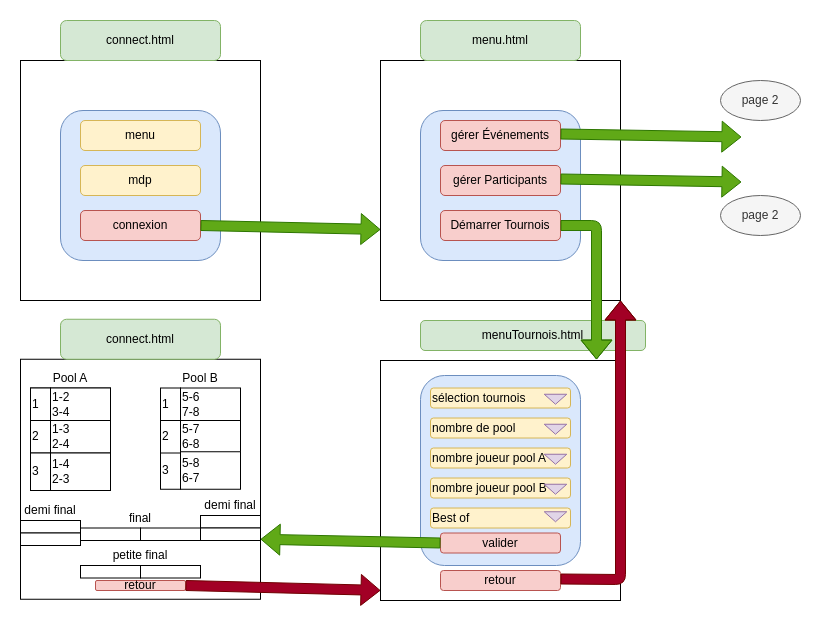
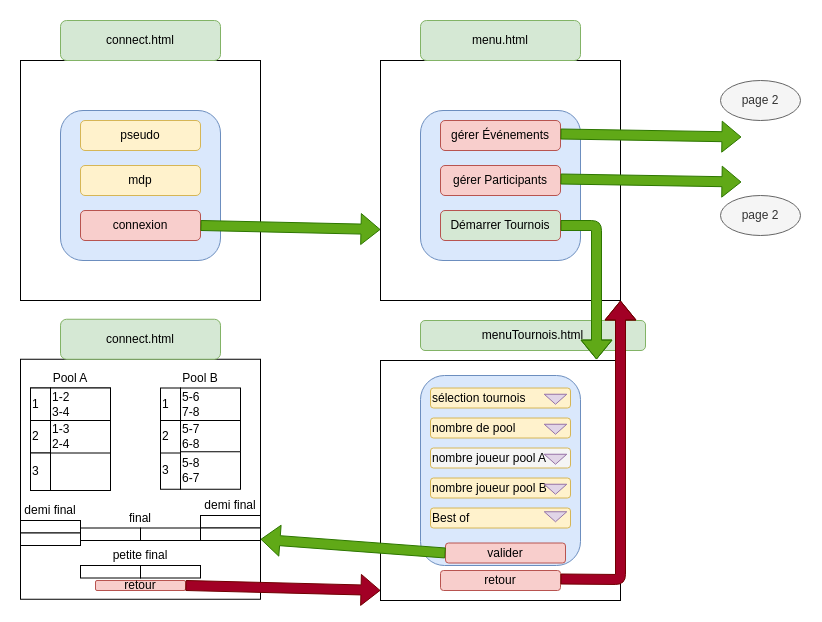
- <mxCell id="5" value="menu" style="rounded=1;whiteSpace=wrap;html=1;fillColor=#fff2cc;strokeColor=#d6b656;" parent="1" vertex="1"><mxGeometry x="80" y="120" width="120" height="30" as="geometry" /></mxCell>
+ <mxCell id="5" value="pseudo" style="rounded=1;whiteSpace=wrap;html=1;fillColor=#fff2cc;strokeColor=#d6b656;" parent="1" vertex="1"><mxGeometry x="80" y="120" width="120" height="30" as="geometry" /></mxCell>
- <mxCell id="13" value="Démarrer Tournois" style="rounded=1;whiteSpace=wrap;html=1;fillColor=#f8cecc;strokeColor=#b85450;" parent="1" vertex="1"><mxGeometry x="440" y="210" width="120" height="30" as="geometry" /></mxCell>
+ <mxCell id="13" value="Démarrer Tournois" style="rounded=1;whiteSpace=wrap;html=1;fillColor=#d5e8d4;strokeColor=#b85450;" parent="1" vertex="1"><mxGeometry x="440" y="210" width="120" height="30" as="geometry" /></mxCell>
- <mxCell id="25" value="nombre joueur pool A" style="rounded=1;whiteSpace=wrap;html=1;fillColor=#fff2cc;strokeColor=#d6b656;align=left;" parent="1" vertex="1"><mxGeometry x="430" y="447.5" width="140" height="20" as="geometry" /></mxCell>
+ <mxCell id="25" value="nombre joueur pool A" style="rounded=1;whiteSpace=wrap;html=1;fillColor=#f5f5f5;strokeColor=#d6b656;align=left;" parent="1" vertex="1"><mxGeometry x="430" y="447.5" width="140" height="20" as="geometry" /></mxCell>
- <mxCell id="49" value="1-4&lt;br&gt;2-3" style="rounded=0;whiteSpace=wrap;html=1;align=left;" parent="1" vertex="1"><mxGeometry x="50" y="452.5" width="60" height="37.5" as="geometry" /></mxCell>
- <mxCell id="28" value="valider" style="rounded=1;whiteSpace=wrap;html=1;fillColor=#f8cecc;strokeColor=#b85450;" parent="1" vertex="1"><mxGeometry x="440" y="532.5" width="120" height="20" as="geometry" /></mxCell>
+ <mxCell id="28" value="valider" style="rounded=1;whiteSpace=wrap;html=1;fillColor=#f8cecc;strokeColor=#b85450;" parent="1" vertex="1"><mxGeometry x="445" y="542.5" width="120" height="20" as="geometry" /></mxCell>
